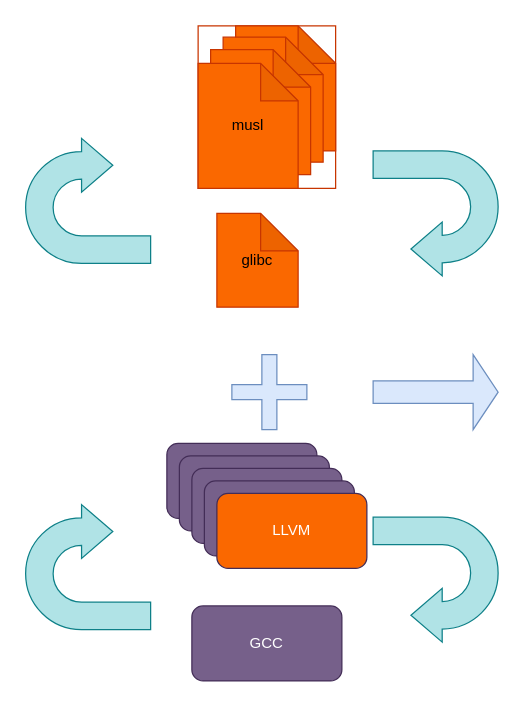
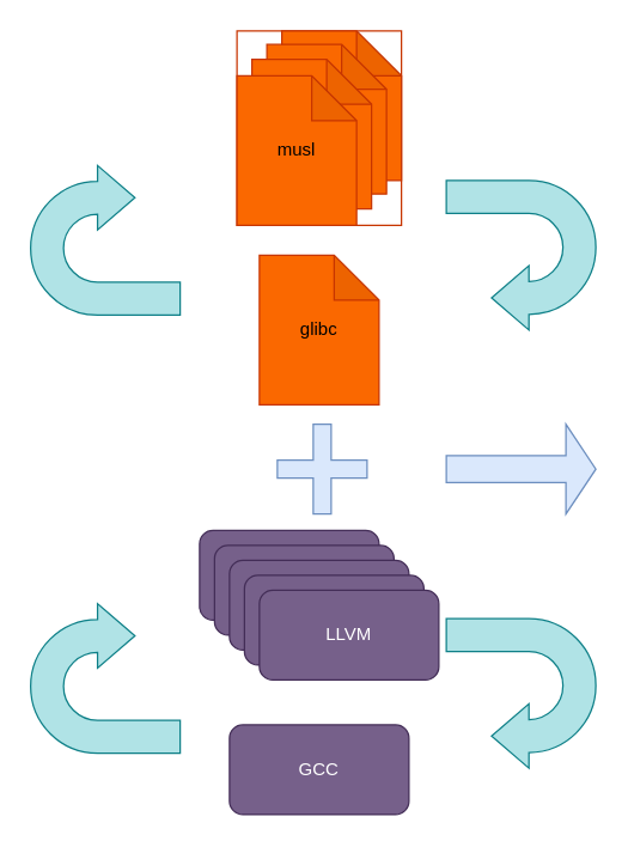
- <mxCell id="6" value="glibc" style="shape=note;whiteSpace=wrap;html=1;backgroundOutline=1;darkOpacity=0.05;fillColor=#fa6800;strokeColor=#C73500;fontColor=#000000;" parent="1" vertex="1"><mxGeometry x="173" y="170" width="65" height="75" as="geometry" /></mxCell>
+ <mxCell id="6" value="glibc" style="shape=note;whiteSpace=wrap;html=1;backgroundOutline=1;darkOpacity=0.05;fillColor=#fa6800;strokeColor=#C73500;fontColor=#000000;" parent="1" vertex="1"><mxGeometry x="173" y="170" width="80" height="100" as="geometry" /></mxCell>
- <mxCell id="17" value="LLVM" style="rounded=1;whiteSpace=wrap;html=1;fillColor=#fa6800;strokeColor=#432D57;fontColor=#ffffff;" parent="1" vertex="1"><mxGeometry x="173" y="394" width="120" height="60" as="geometry" /></mxCell>
+ <mxCell id="17" value="LLVM" style="rounded=1;whiteSpace=wrap;html=1;fillColor=#76608a;strokeColor=#432D57;fontColor=#ffffff;" parent="1" vertex="1"><mxGeometry x="173" y="394" width="120" height="60" as="geometry" /></mxCell>
